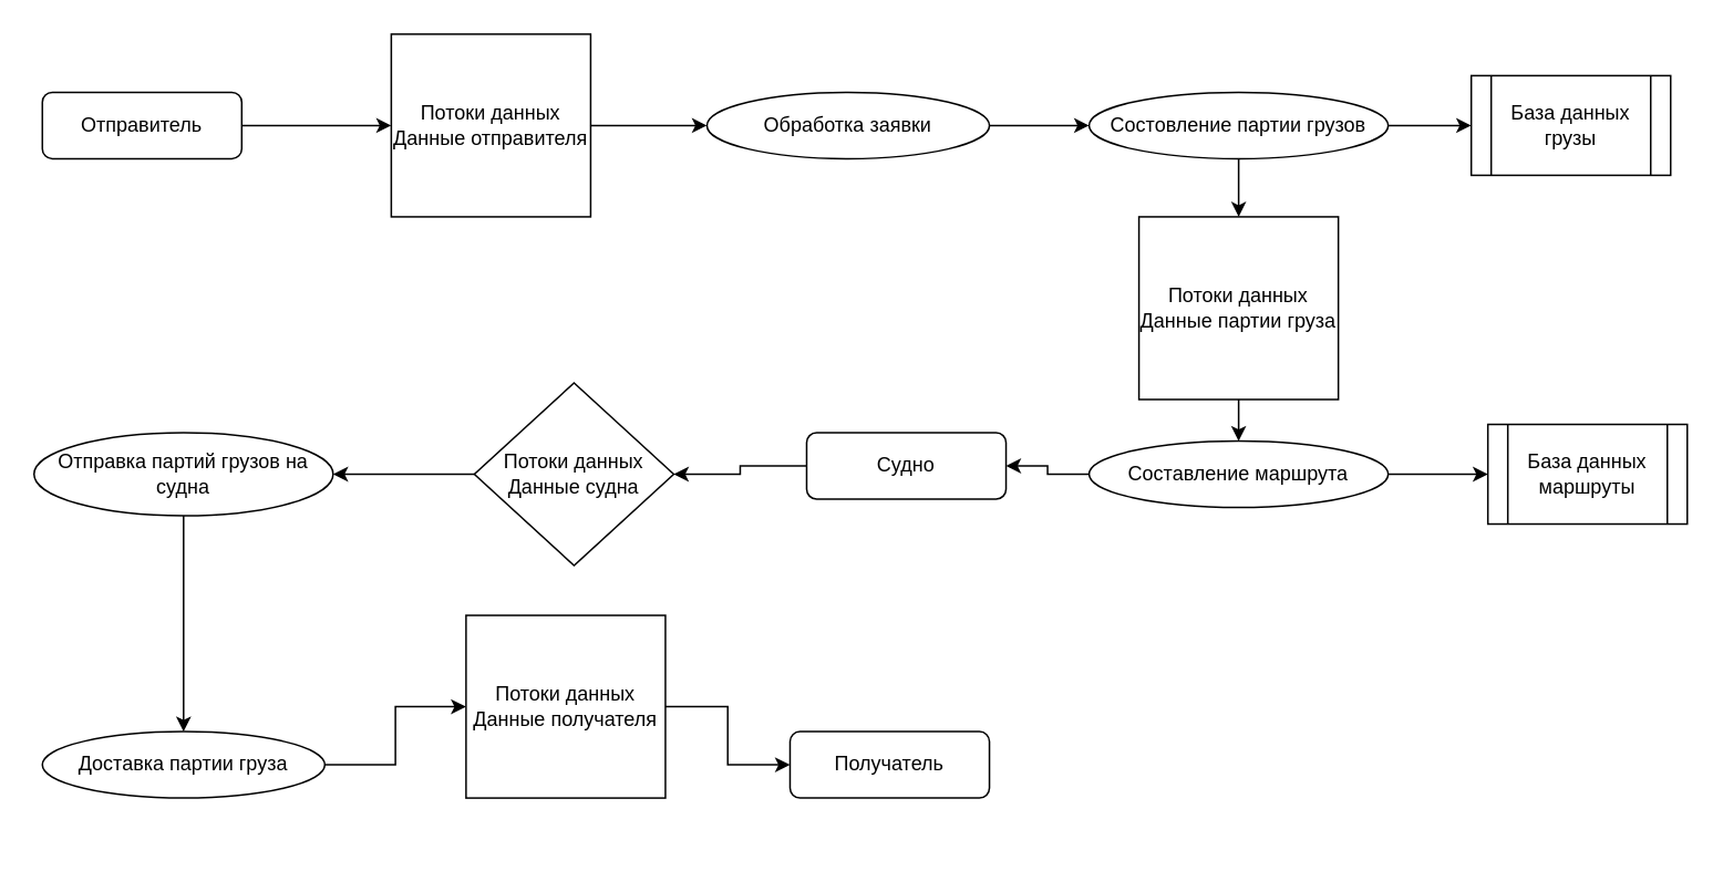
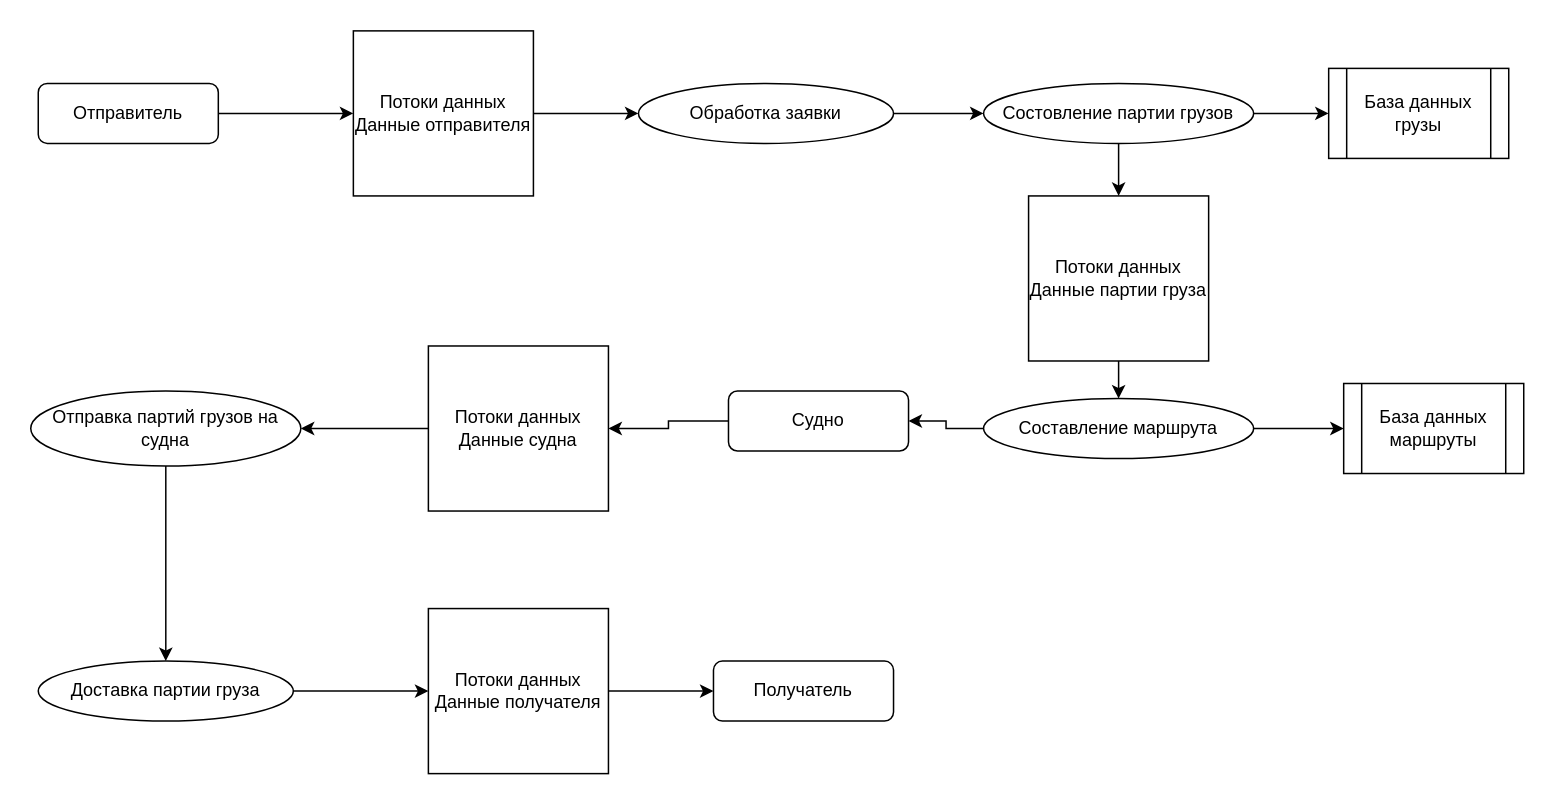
- <mxCell id="17" value="Потоки данных&lt;div&gt;Данные судна&lt;/div&gt;" style="rhombus;whiteSpace=wrap;html=1;" vertex="1" parent="1"><mxGeometry x="285" y="230" width="120" height="110" as="geometry" /></mxCell>
+ <mxCell id="17" value="Потоки данных&lt;div&gt;Данные судна&lt;/div&gt;" style="rounded=0;whiteSpace=wrap;html=1;" vertex="1" parent="1"><mxGeometry x="285" y="230" width="120" height="110" as="geometry" /></mxCell>
- <mxCell id="13" value="Потоки данных&lt;div&gt;Данные получателя&lt;/div&gt;" style="rounded=0;whiteSpace=wrap;html=1;" vertex="1" parent="1"><mxGeometry x="280" y="370" width="120" height="110" as="geometry" /></mxCell>
+ <mxCell id="13" value="Потоки данных&lt;div&gt;Данные получателя&lt;/div&gt;" style="rounded=0;whiteSpace=wrap;html=1;" vertex="1" parent="1"><mxGeometry x="285" y="405" width="120" height="110" as="geometry" /></mxCell>
